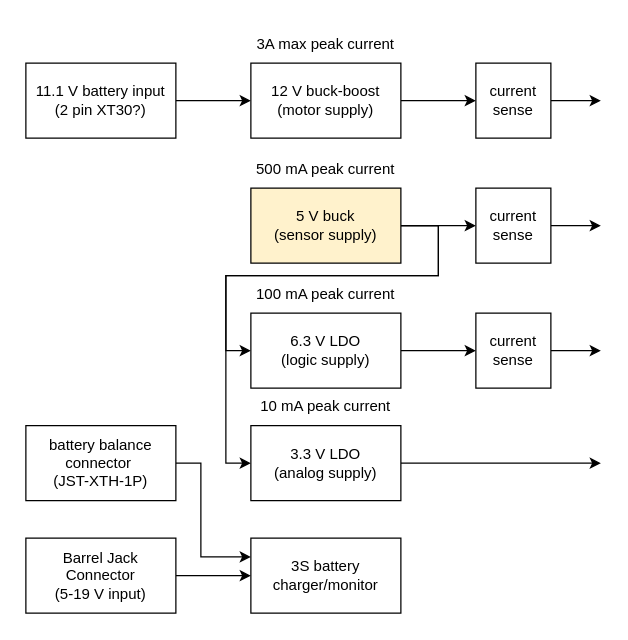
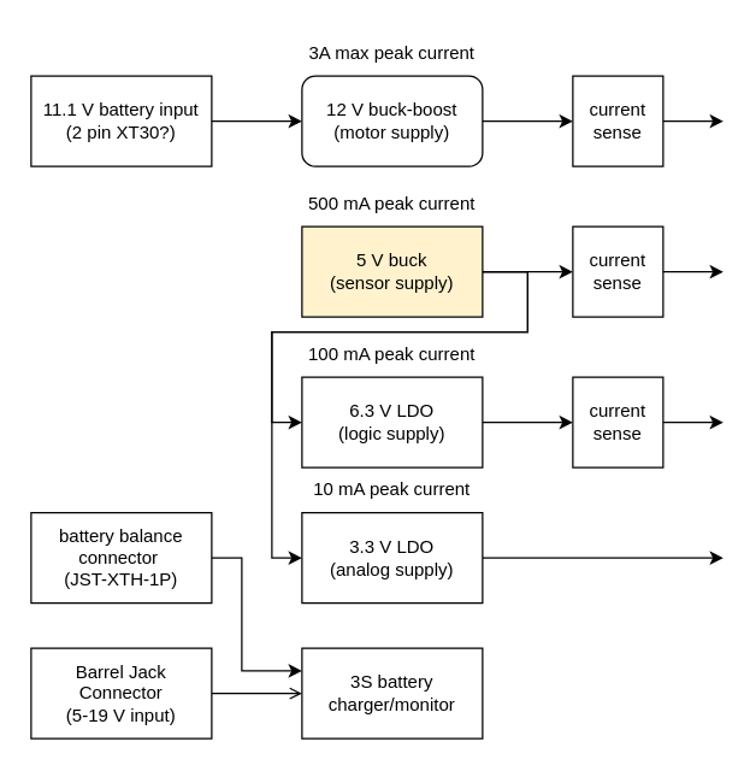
- <mxCell id="5" value="12 V buck-boost&lt;div&gt;(motor supply)&lt;/div&gt;" style="rounded=0;whiteSpace=wrap;html=1;" vertex="1" parent="1"><mxGeometry x="200" y="50" width="120" height="60" as="geometry" /></mxCell>
+ <mxCell id="5" value="12 V buck-boost&lt;div&gt;(motor supply)&lt;/div&gt;" style="whiteSpace=wrap;html=1;rounded=1;" vertex="1" parent="1"><mxGeometry x="200" y="50" width="120" height="60" as="geometry" /></mxCell>
- <mxCell id="27" style="edgeStyle=orthogonalEdgeStyle;rounded=0;orthogonalLoop=1;jettySize=auto;html=1;exitX=1;exitY=0.5;exitDx=0;exitDy=0;entryX=0;entryY=0.5;entryDx=0;entryDy=0;" edge="1" parent="1" source="28" target="26"><mxGeometry relative="1" as="geometry" /></mxCell>
+ <mxCell id="27" style="edgeStyle=orthogonalEdgeStyle;rounded=0;orthogonalLoop=1;jettySize=auto;html=1;exitX=1;exitY=0.5;exitDx=0;exitDy=0;entryX=0;entryY=0.5;entryDx=0;entryDy=0;endArrow=open;" edge="1" parent="1" source="28" target="26"><mxGeometry relative="1" as="geometry" /></mxCell>
